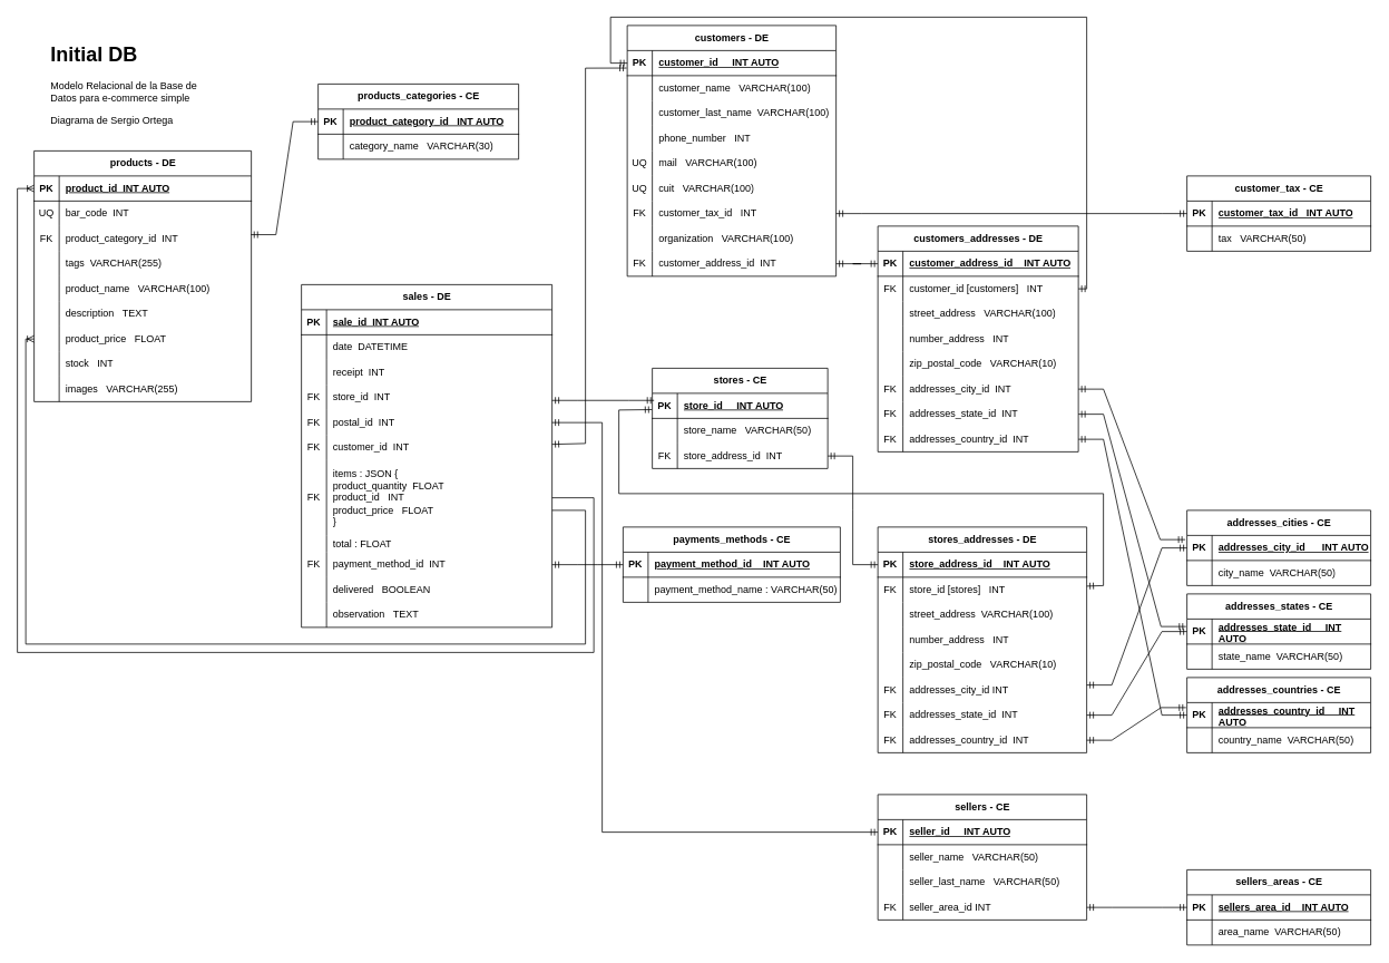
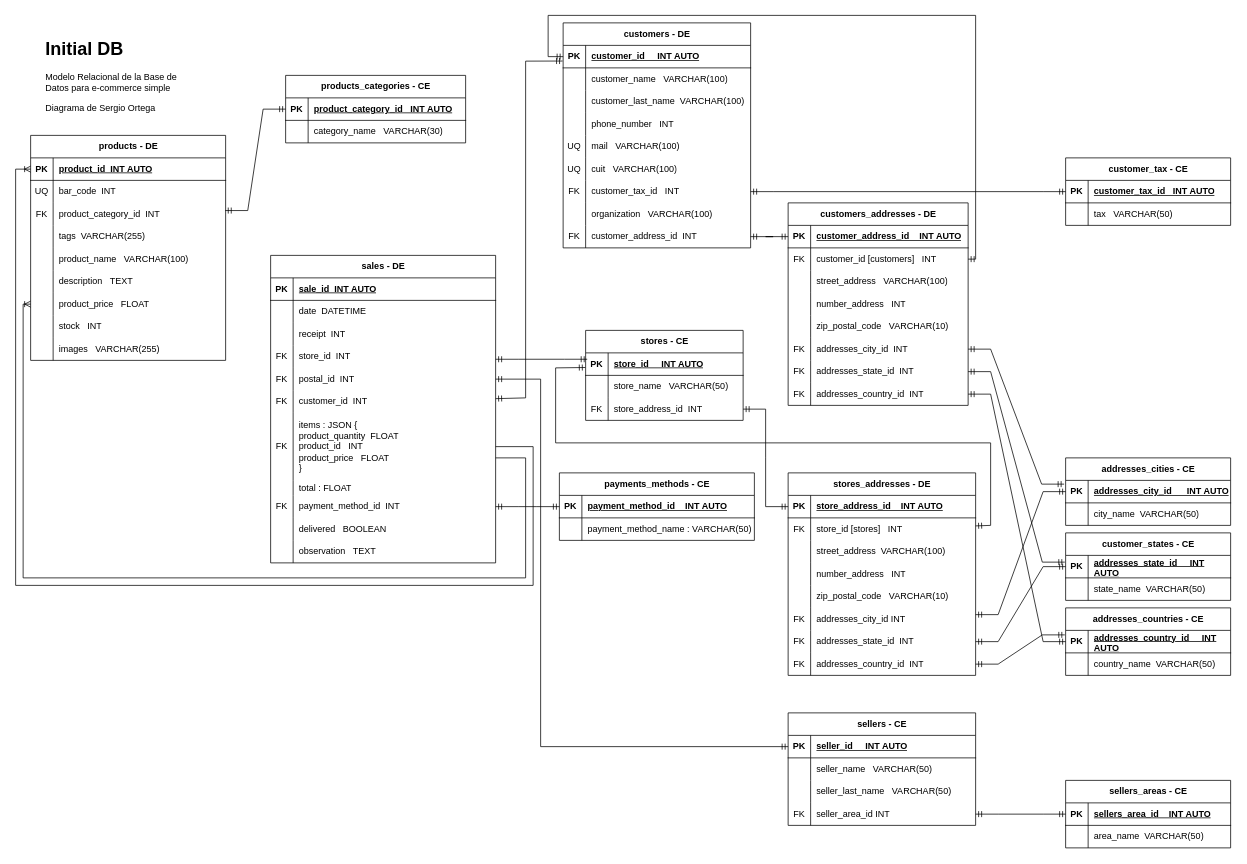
- <mxCell id="140" value="addresses_states - CE" style="shape=table;startSize=30;container=1;collapsible=1;childLayout=tableLayout;fixedRows=1;rowLines=0;fontStyle=1;align=center;resizeLast=1;html=1;" parent="1" vertex="1"><mxGeometry x="1420" y="710" width="220" height="90" as="geometry" /></mxCell>
+ <mxCell id="140" value="customer_states - CE" style="shape=table;startSize=30;container=1;collapsible=1;childLayout=tableLayout;fixedRows=1;rowLines=0;fontStyle=1;align=center;resizeLast=1;html=1;" parent="1" vertex="1"><mxGeometry x="1420" y="710" width="220" height="90" as="geometry" /></mxCell>
